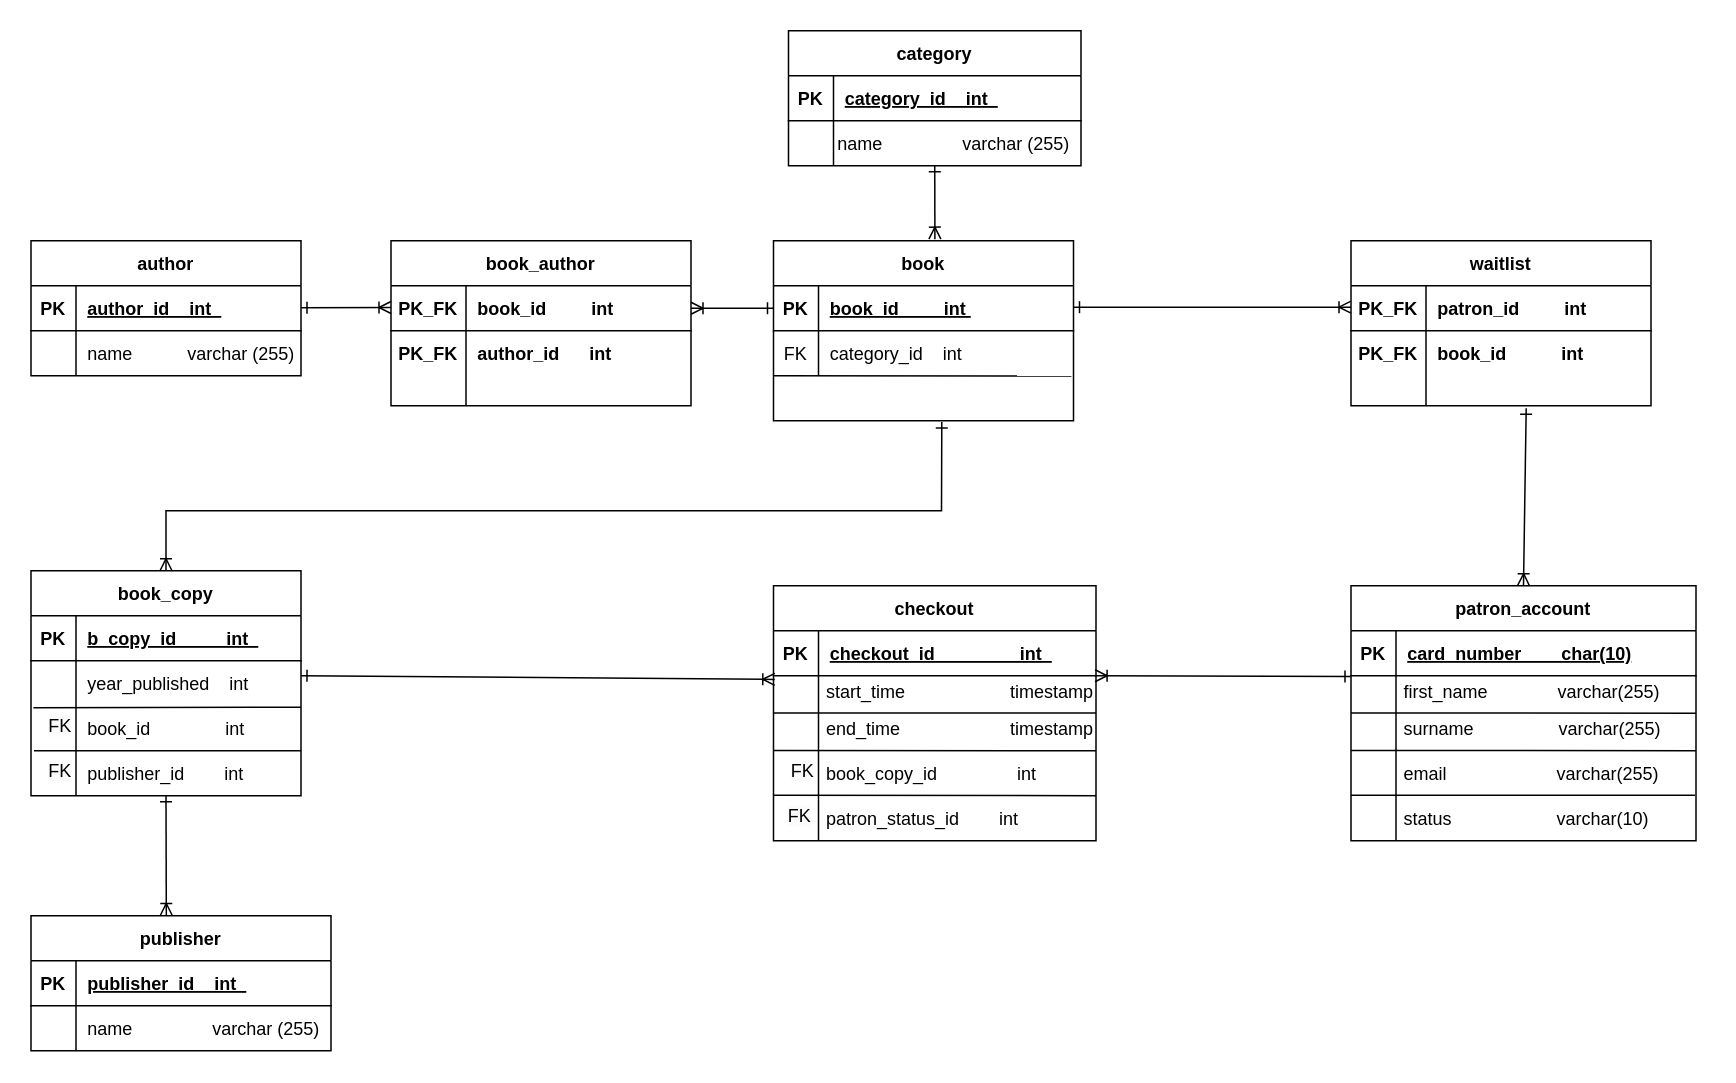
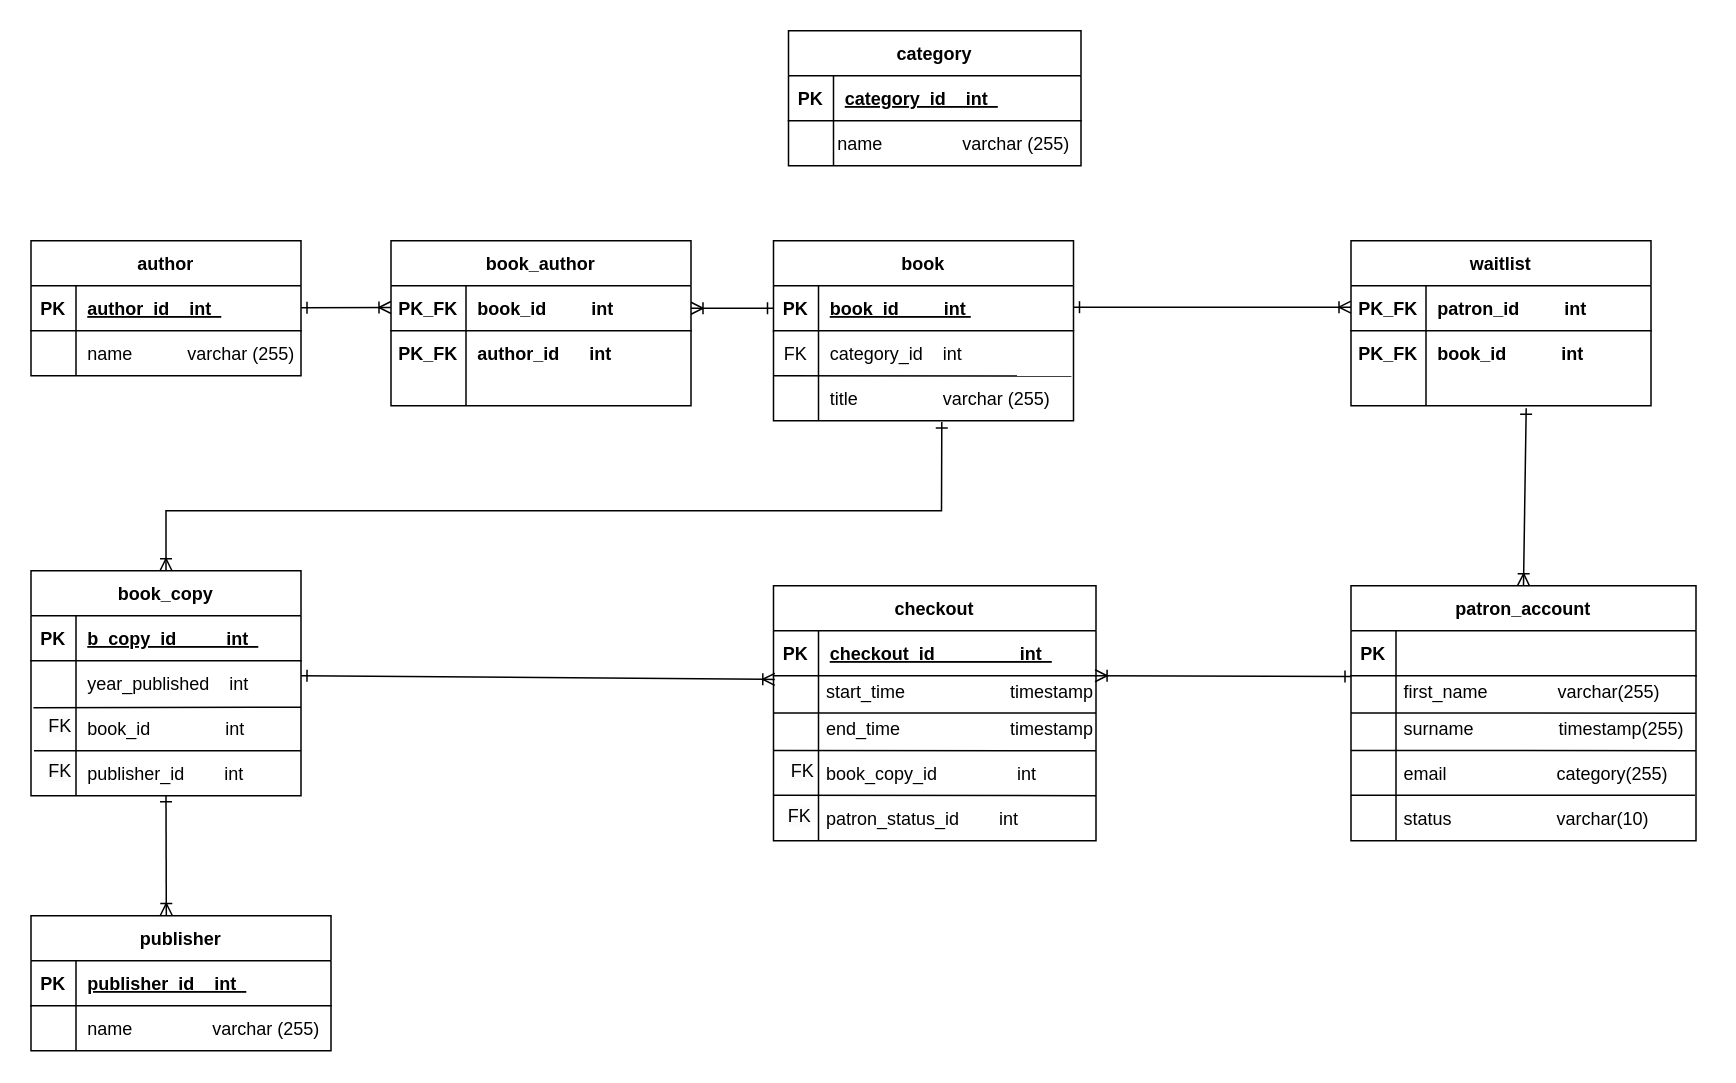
- <mxCell id="20" value="" style="endArrow=ERone;startArrow=ERoneToMany;html=1;rounded=0;entryX=0.5;entryY=1;entryDx=0;entryDy=0;endFill=0;startFill=0;exitX=0.538;exitY=-0.009;exitDx=0;exitDy=0;exitPerimeter=0;" edge="1" parent="1" source="2" target="12"><mxGeometry width="50" height="50" relative="1" as="geometry"><mxPoint x="605" y="220" as="sourcePoint" /><mxPoint x="655" y="170" as="targetPoint" /></mxGeometry></mxCell>
+ <mxCell id="11" value="title                 varchar (255)" style="shape=partialRectangle;overflow=hidden;connectable=0;fillColor=none;top=0;left=0;bottom=0;right=0;align=left;spacingLeft=6;" parent="9" vertex="1"><mxGeometry x="30" width="170" height="30" as="geometry"><mxRectangle width="170" height="30" as="alternateBounds" /></mxGeometry></mxCell>
- <mxCell id="86" value="card_number        char(10)" style="shape=partialRectangle;overflow=hidden;connectable=0;fillColor=none;top=0;left=0;bottom=0;right=0;align=left;spacingLeft=6;fontStyle=5;" vertex="1" parent="84"><mxGeometry x="30" width="200" height="30" as="geometry"><mxRectangle width="200" height="30" as="alternateBounds" /></mxGeometry></mxCell>
- <mxCell id="91" value="surname                 varchar(255)" style="shape=partialRectangle;overflow=hidden;connectable=0;fillColor=none;top=0;left=0;bottom=0;right=0;align=left;spacingLeft=6;fontStyle=0;" vertex="1" parent="1"><mxGeometry x="927.5" y="470" width="207.5" height="30" as="geometry"><mxRectangle width="150" height="30" as="alternateBounds" /></mxGeometry></mxCell>
+ <mxCell id="91" value="surname                 timestamp(255)" style="shape=partialRectangle;overflow=hidden;connectable=0;fillColor=none;top=0;left=0;bottom=0;right=0;align=left;spacingLeft=6;fontStyle=0;" vertex="1" parent="1"><mxGeometry x="927.5" y="470" width="207.5" height="30" as="geometry"><mxRectangle width="150" height="30" as="alternateBounds" /></mxGeometry></mxCell>
- <mxCell id="92" value="email                      varchar(255)" style="shape=partialRectangle;overflow=hidden;connectable=0;fillColor=none;top=0;left=0;bottom=0;right=0;align=left;spacingLeft=6;fontStyle=0;" vertex="1" parent="1"><mxGeometry x="927.5" y="500" width="182.5" height="30" as="geometry"><mxRectangle width="150" height="30" as="alternateBounds" /></mxGeometry></mxCell>
+ <mxCell id="92" value="email                      category(255)" style="shape=partialRectangle;overflow=hidden;connectable=0;fillColor=none;top=0;left=0;bottom=0;right=0;align=left;spacingLeft=6;fontStyle=0;" vertex="1" parent="1"><mxGeometry x="927.5" y="500" width="182.5" height="30" as="geometry"><mxRectangle width="150" height="30" as="alternateBounds" /></mxGeometry></mxCell>
